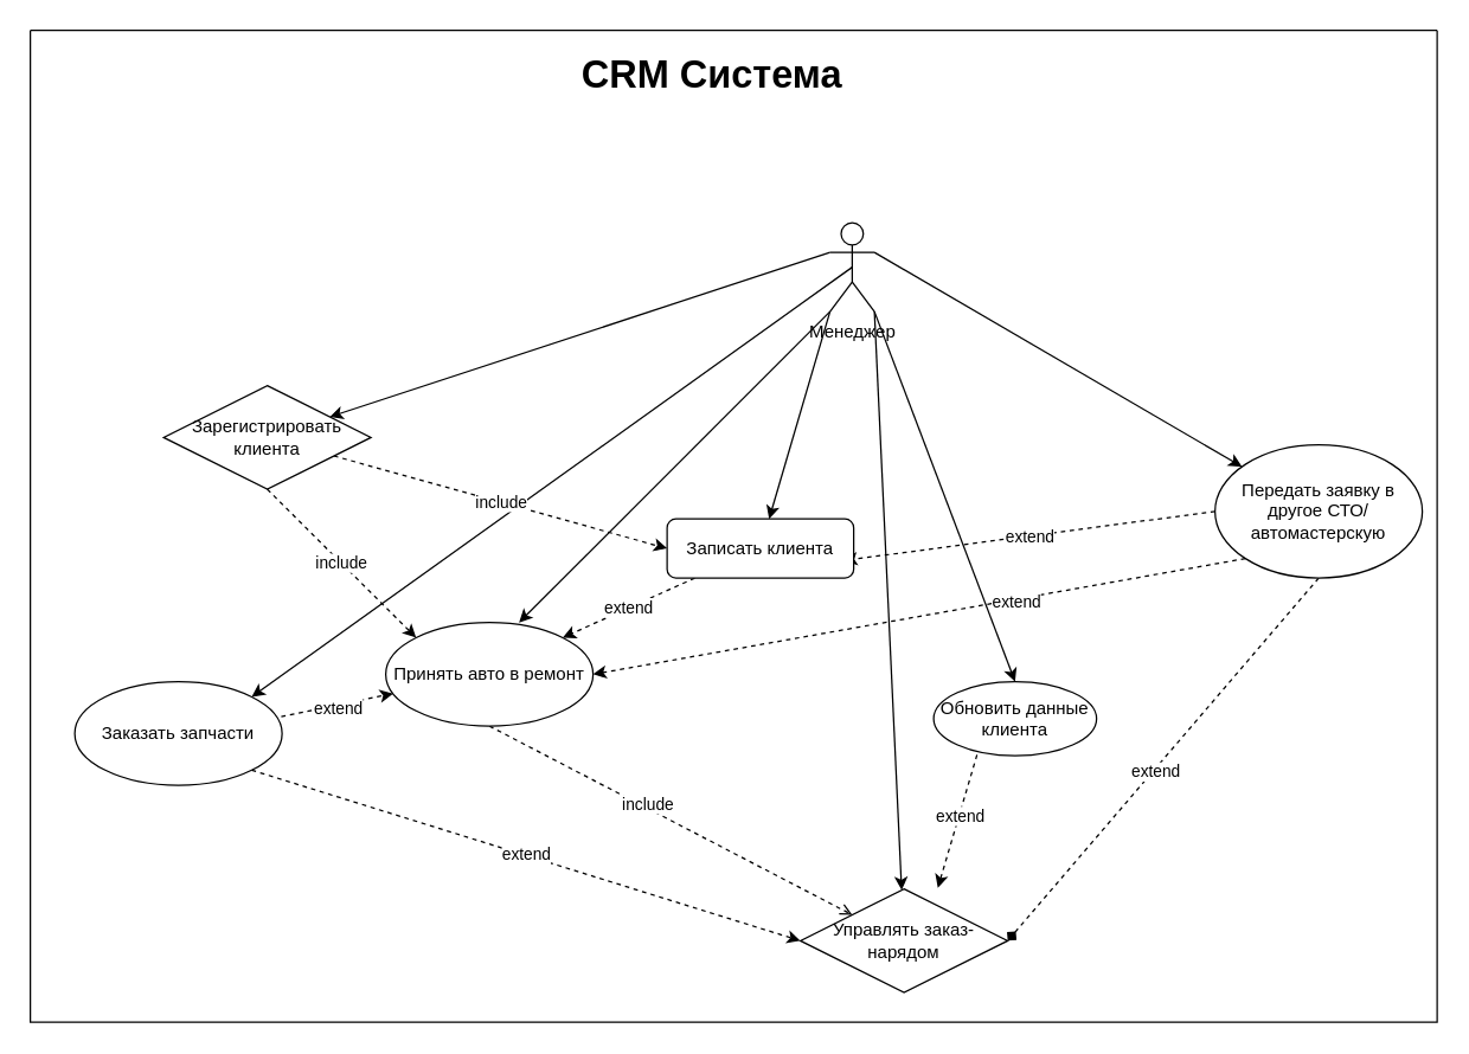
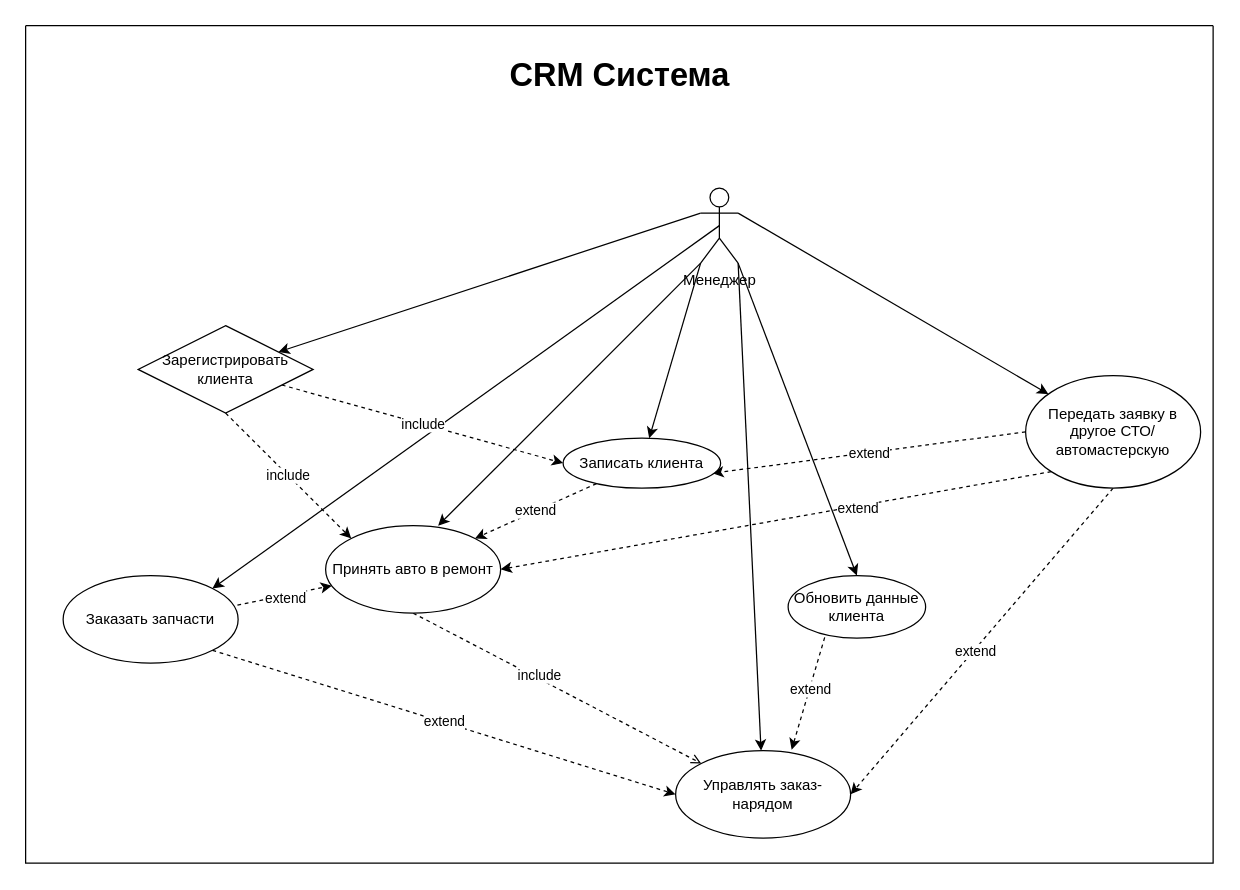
- <mxCell id="33" value="&lt;b&gt;&lt;font style=&quot;font-size: 26px;&quot;&gt;CRM Система&lt;/font&gt;&lt;/b&gt;" style="text;html=1;align=center;verticalAlign=middle;resizable=0;points=[];autosize=1;strokeColor=none;fillColor=none;" parent="2" vertex="1"><mxGeometry x="360" y="10" width="200" height="40" as="geometry" /></mxCell>
+ <mxCell id="33" value="&lt;b&gt;&lt;font style=&quot;font-size: 26px;&quot;&gt;CRM Система&lt;/font&gt;&lt;/b&gt;" style="text;html=1;align=center;verticalAlign=middle;resizable=0;points=[];autosize=1;strokeColor=none;fillColor=none;" parent="2" vertex="1"><mxGeometry x="375" y="20" width="200" height="40" as="geometry" /></mxCell>
- <mxCell id="23" value="Записать клиента" style="whiteSpace=wrap;html=1;rounded=1;" parent="2" vertex="1"><mxGeometry x="430" y="330" width="126" height="40" as="geometry" /></mxCell>
+ <mxCell id="23" value="Записать клиента" style="ellipse;whiteSpace=wrap;html=1;" parent="2" vertex="1"><mxGeometry x="430" y="330" width="126" height="40" as="geometry" /></mxCell>
- <mxCell id="17" style="rounded=0;orthogonalLoop=1;jettySize=auto;html=1;entryX=1;entryY=0.5;entryDx=0;entryDy=0;dashed=1;exitX=0.5;exitY=1;exitDx=0;exitDy=0;endArrow=diamond;" parent="2" source="20" target="19" edge="1"><mxGeometry relative="1" as="geometry" /></mxCell>
+ <mxCell id="17" style="rounded=0;orthogonalLoop=1;jettySize=auto;html=1;entryX=1;entryY=0.5;entryDx=0;entryDy=0;dashed=1;exitX=0.5;exitY=1;exitDx=0;exitDy=0;" parent="2" source="20" target="19" edge="1"><mxGeometry relative="1" as="geometry" /></mxCell>
- <mxCell id="19" value="Управлять заказ-нарядом" style="rhombus;whiteSpace=wrap;html=1;" parent="2" vertex="1"><mxGeometry x="520" y="580" width="140" height="70" as="geometry" /></mxCell>
+ <mxCell id="19" value="Управлять заказ-нарядом" style="ellipse;whiteSpace=wrap;html=1;" parent="2" vertex="1"><mxGeometry x="520" y="580" width="140" height="70" as="geometry" /></mxCell>
